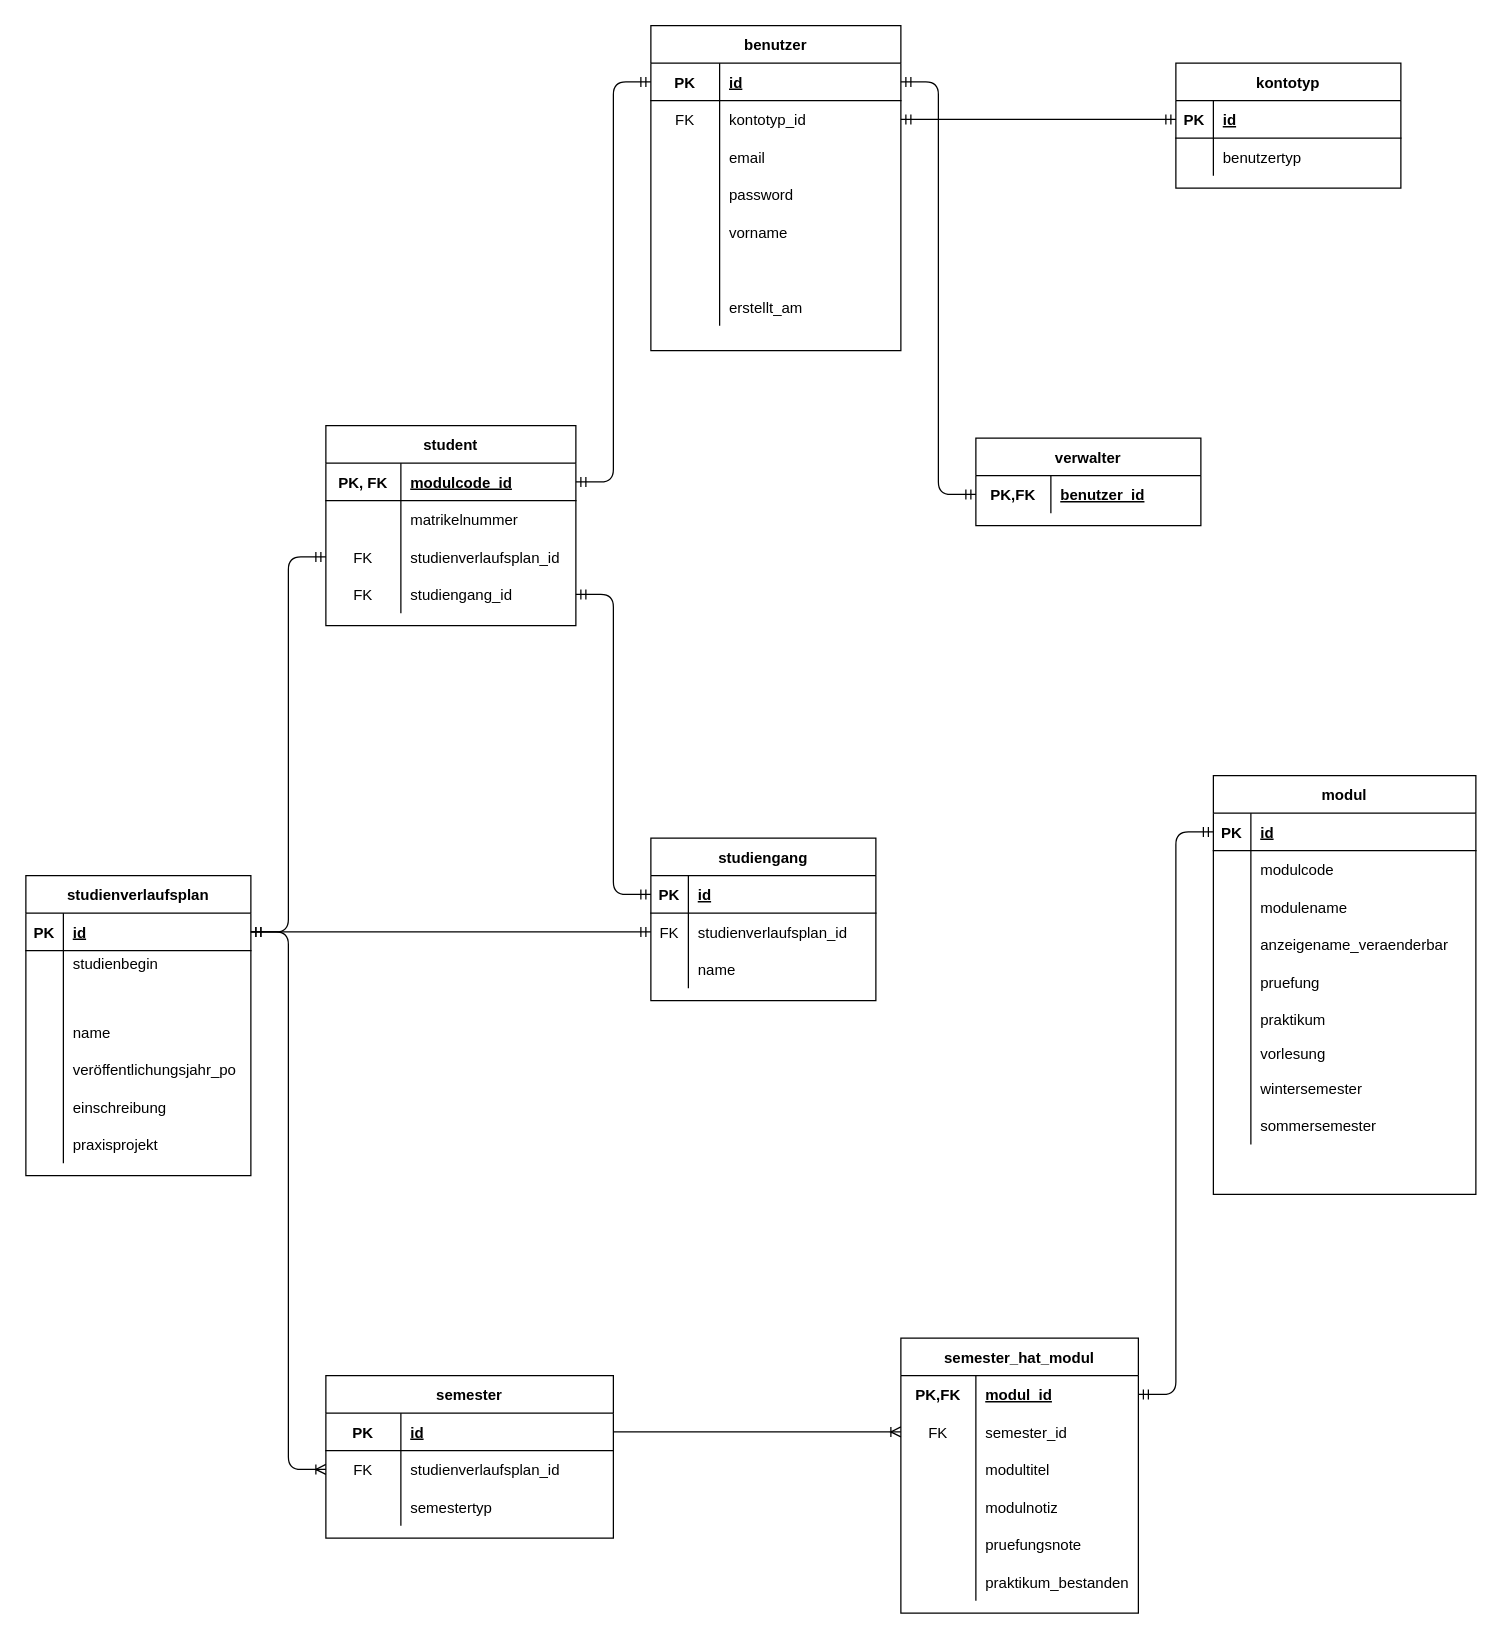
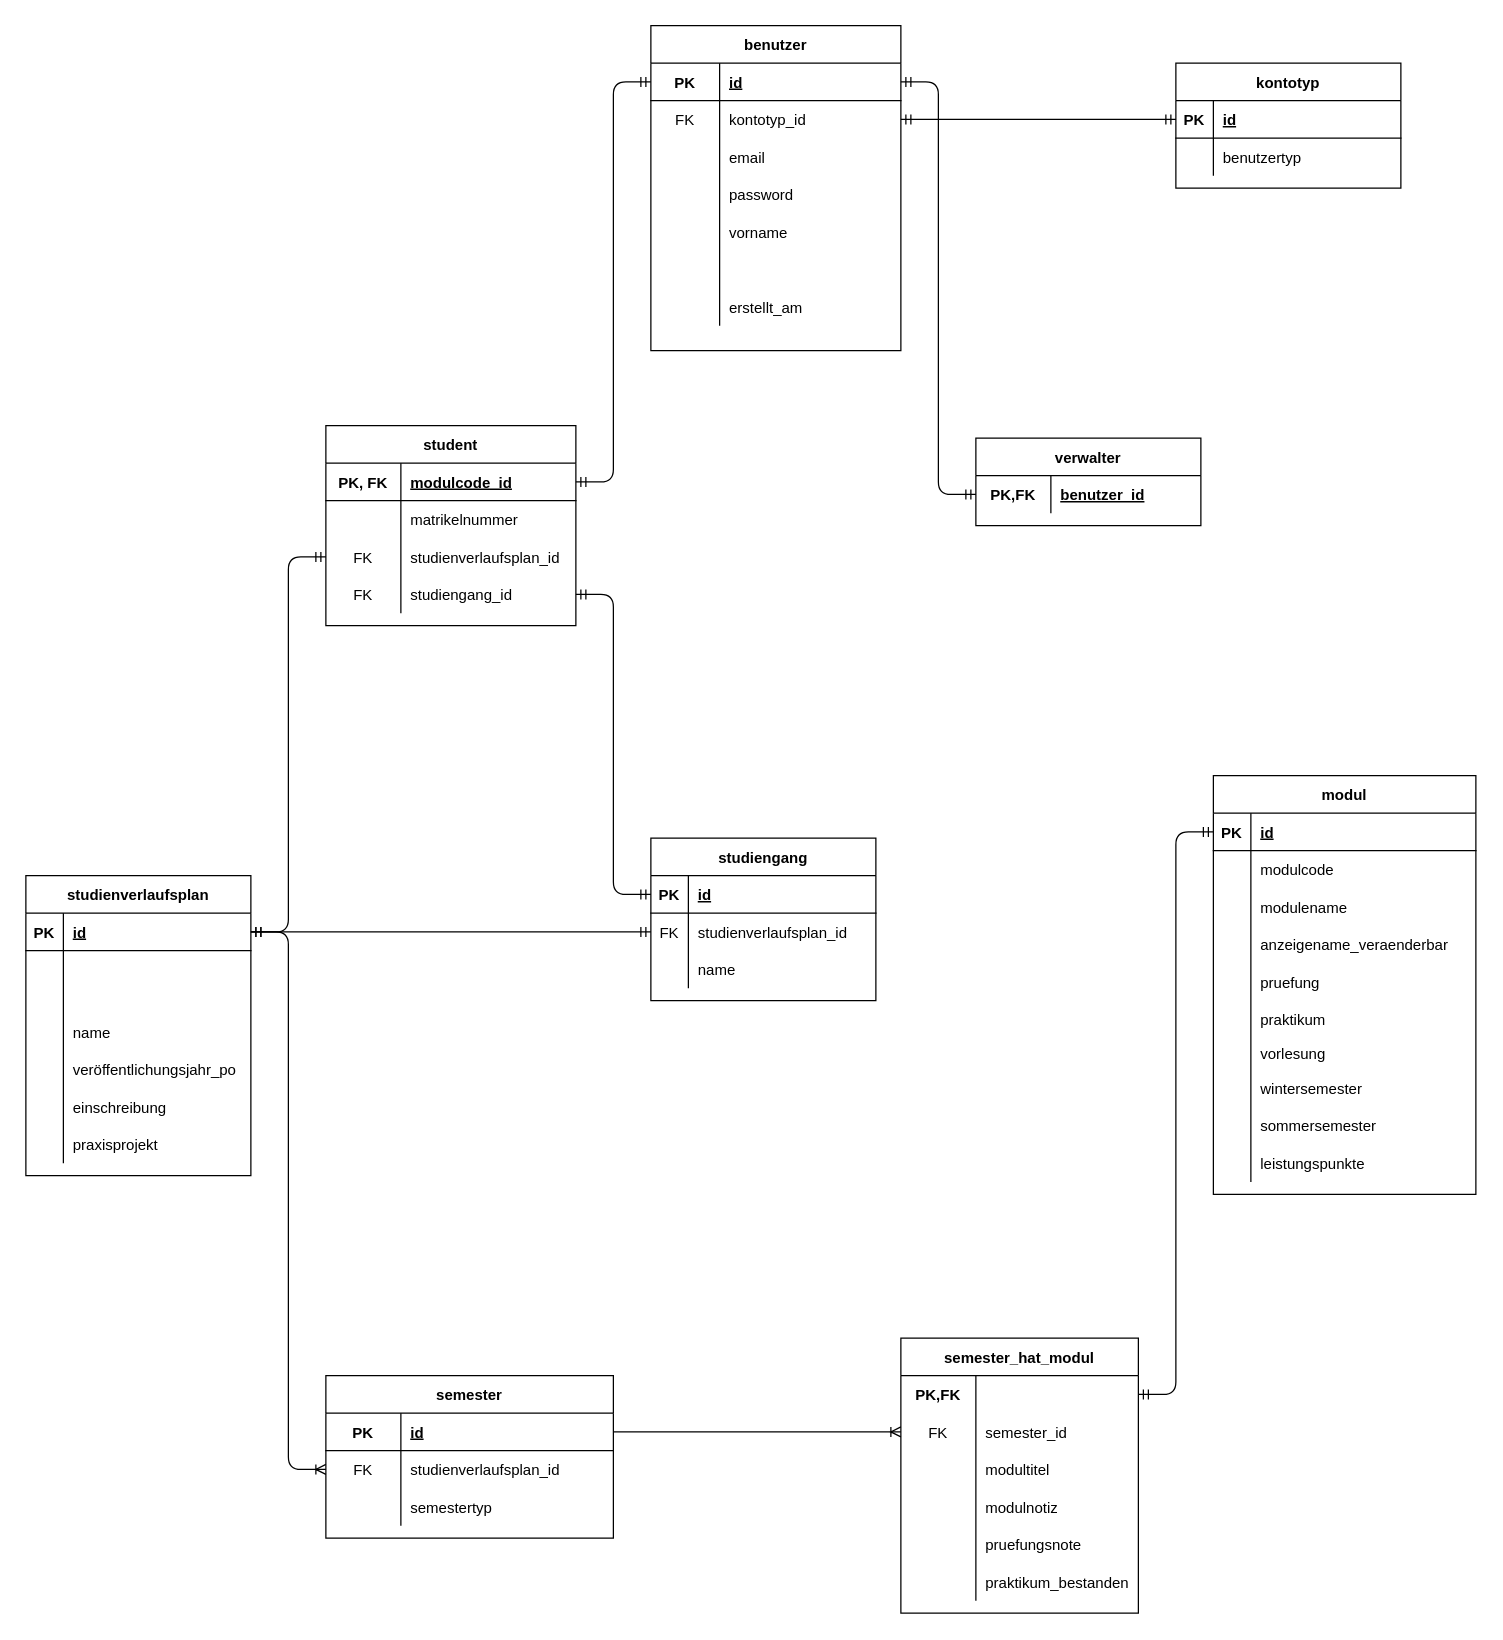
- <mxCell id="56" value="studienbegin" style="shape=partialRectangle;connectable=0;fillColor=none;top=0;left=0;bottom=0;right=0;align=left;spacingLeft=6;overflow=hidden;" parent="54" vertex="1"><mxGeometry x="30" width="150" height="20" as="geometry" /></mxCell>
+ <mxCell id="113" value="leistungspunkte" style="shape=partialRectangle;connectable=0;fillColor=none;top=0;left=0;bottom=0;right=0;align=left;spacingLeft=6;overflow=hidden;" parent="111" vertex="1"><mxGeometry x="30" width="180" height="30" as="geometry" /></mxCell>
- <mxCell id="117" value="modul_id" style="shape=partialRectangle;connectable=0;fillColor=none;top=0;left=0;bottom=0;right=0;align=left;spacingLeft=6;fontStyle=5;overflow=hidden;" parent="115" vertex="1"><mxGeometry x="60" width="130" height="30" as="geometry" /></mxCell>
